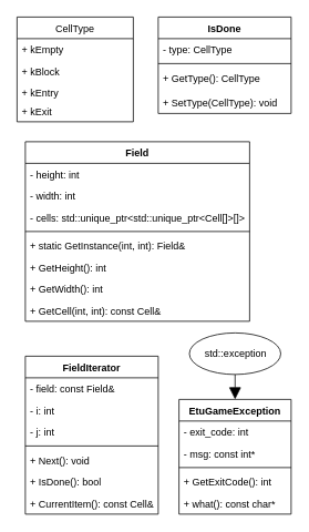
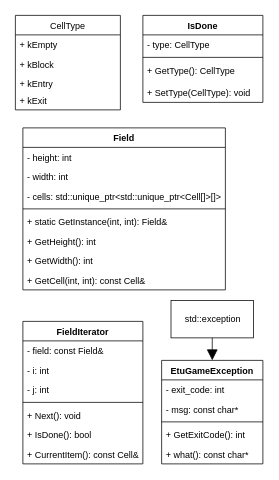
- <mxCell id="2" value="std::exception" style="ellipse;html=1;glass=0;strokeColor=#000000;" vertex="1" parent="1"><mxGeometry x="227.5" y="400" width="110" height="50" as="geometry" /></mxCell>
+ <mxCell id="2" value="std::exception" style="html=1;glass=0;strokeColor=#000000;" vertex="1" parent="1"><mxGeometry x="227.5" y="400" width="110" height="50" as="geometry" /></mxCell>
- <mxCell id="25" value="- msg: const int*" style="text;strokeColor=none;fillColor=none;align=left;verticalAlign=top;spacingLeft=4;spacingRight=4;overflow=hidden;rotatable=0;points=[[0,0.5],[1,0.5]];portConstraint=eastwest;glass=0;" vertex="1" parent="23"><mxGeometry y="52" width="135" height="26" as="geometry" /></mxCell>
+ <mxCell id="25" value="- msg: const char*" style="text;strokeColor=none;fillColor=none;align=left;verticalAlign=top;spacingLeft=4;spacingRight=4;overflow=hidden;rotatable=0;points=[[0,0.5],[1,0.5]];portConstraint=eastwest;glass=0;" vertex="1" parent="23"><mxGeometry y="52" width="135" height="26" as="geometry" /></mxCell>
